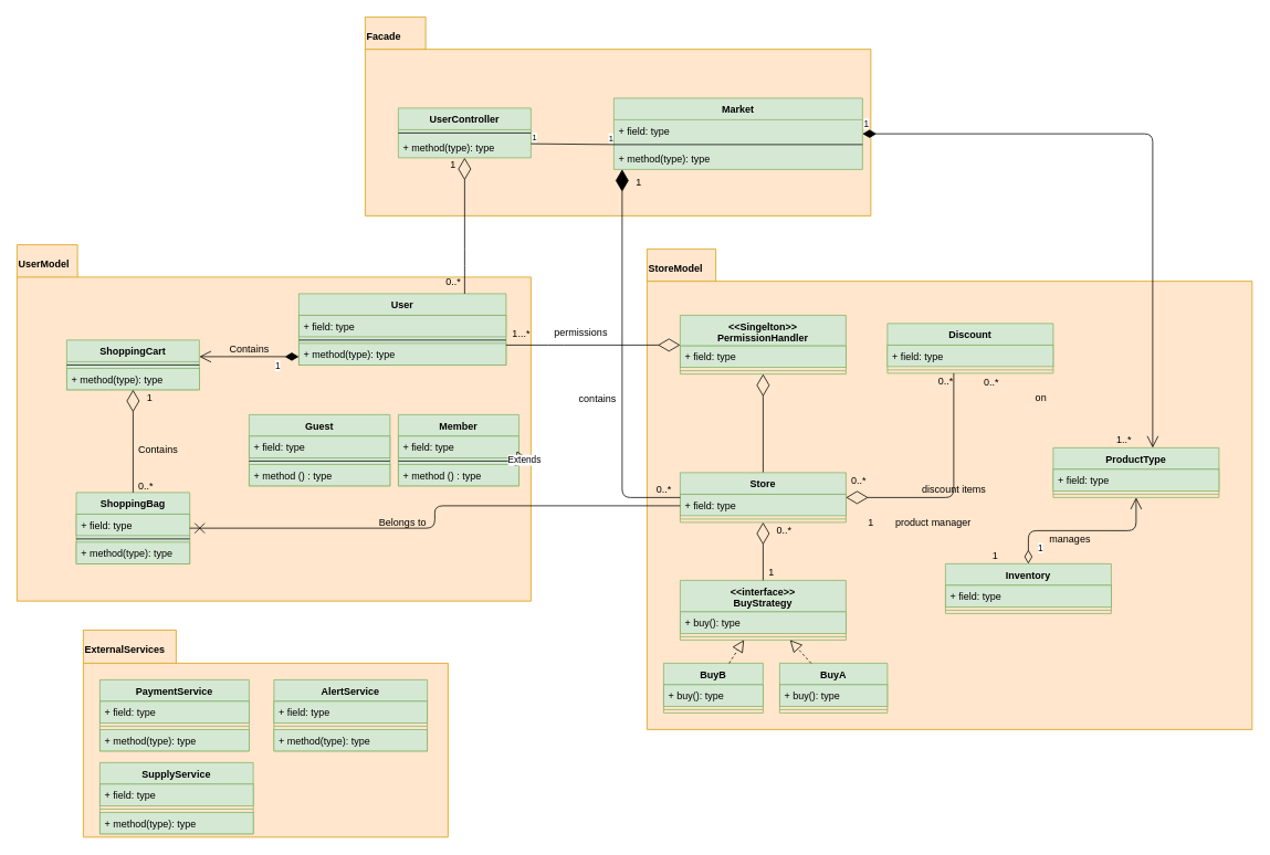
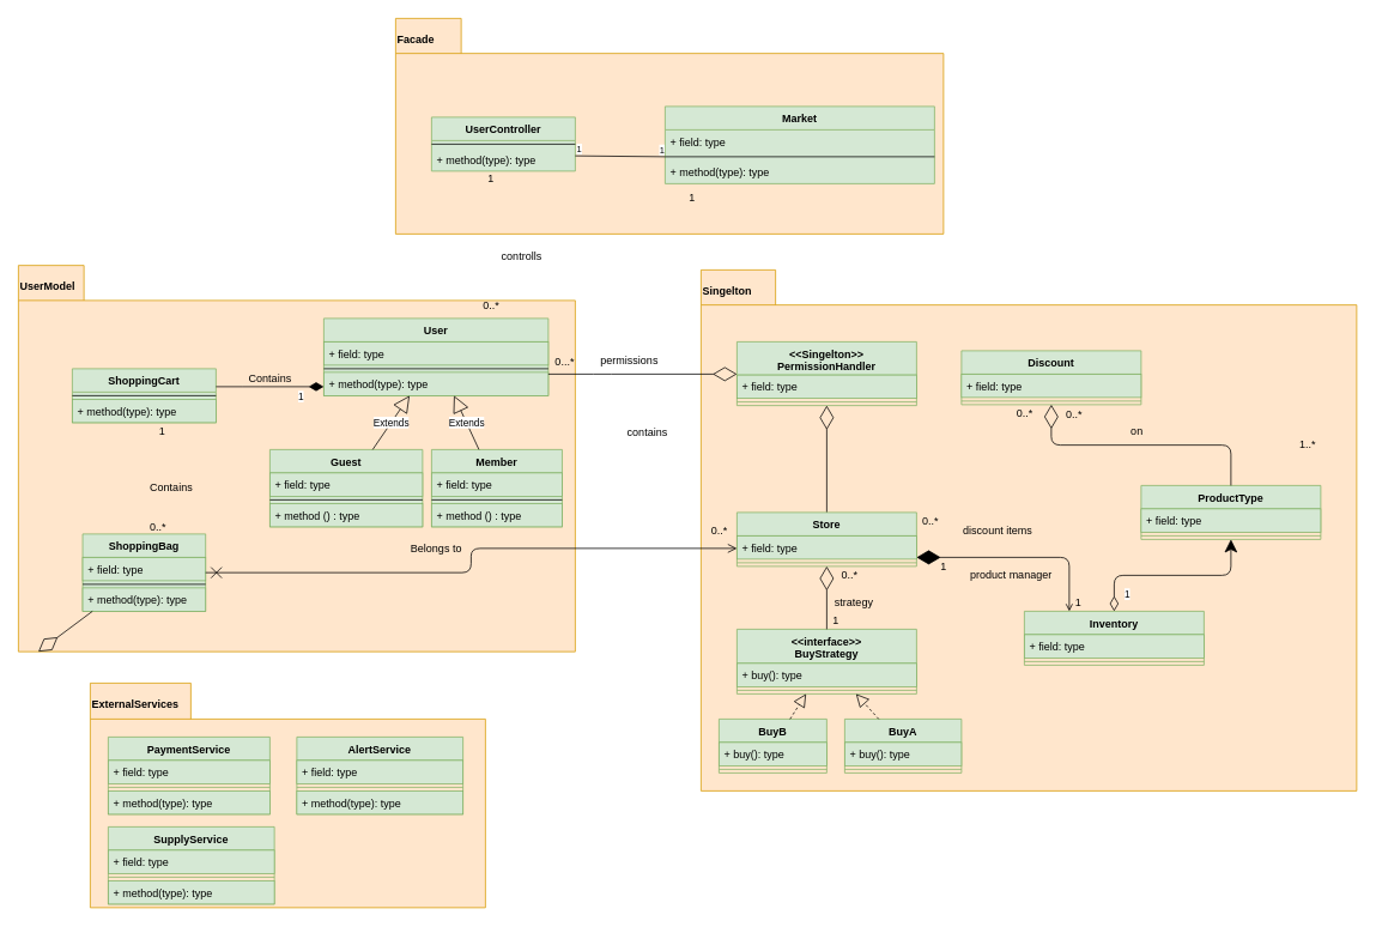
- <mxCell id="101" value="1" style="endArrow=open;html=1;endSize=12;startArrow=diamondThin;startSize=14;startFill=1;edgeStyle=orthogonalEdgeStyle;align=left;verticalAlign=bottom;" parent="51" source="7" target="66" edge="1"><mxGeometry x="-1" y="3" relative="1" as="geometry"><mxPoint x="100" y="239" as="sourcePoint" /><mxPoint x="260" y="239" as="targetPoint" /><Array as="points"><mxPoint x="640" /></Array></mxGeometry></mxCell>
- <mxCell id="48" value="" style="endArrow=diamondThin;endFill=0;endSize=24;html=1;edgeStyle=orthogonalEdgeStyle;" parent="15" source="23" target="4" edge="1"><mxGeometry width="160" relative="1" as="geometry"><mxPoint x="470" y="25" as="sourcePoint" /><mxPoint x="630" y="25" as="targetPoint" /><Array as="points"><mxPoint x="540" y="15" /><mxPoint x="540" y="15" /></Array></mxGeometry></mxCell>
+ <mxCell id="104" value="controlls" style="text;html=1;align=center;verticalAlign=middle;resizable=0;points=[];autosize=1;" parent="1" vertex="1"><mxGeometry x="550" y="275" width="60" height="20" as="geometry" /></mxCell>
- <mxCell id="53" value="&lt;span&gt;StoreModel&lt;/span&gt;" style="shape=folder;fontStyle=1;spacingTop=10;tabWidth=83;tabHeight=39;tabPosition=left;html=1;align=left;verticalAlign=top;fillColor=#ffe6cc;strokeColor=#d79b00;" parent="52" vertex="1"><mxGeometry width="730" height="580" as="geometry" /></mxCell>
+ <mxCell id="53" value="&lt;span&gt;Singelton&lt;/span&gt;" style="shape=folder;fontStyle=1;spacingTop=10;tabWidth=83;tabHeight=39;tabPosition=left;html=1;align=left;verticalAlign=top;fillColor=#ffe6cc;strokeColor=#d79b00;" parent="52" vertex="1"><mxGeometry width="730" height="580" as="geometry" /></mxCell>
- <mxCell id="46" value="1...*" style="text;html=1;align=center;verticalAlign=middle;resizable=0;points=[];autosize=1;" parent="17" vertex="1"><mxGeometry x="588" y="98" width="40" height="20" as="geometry" /></mxCell>
+ <mxCell id="46" value="0...*" style="text;html=1;align=center;verticalAlign=middle;resizable=0;points=[];autosize=1;" parent="17" vertex="1"><mxGeometry x="588" y="98" width="40" height="20" as="geometry" /></mxCell>
- <mxCell id="40" value="1" style="endArrow=open;html=1;endSize=12;startArrow=diamondThin;startSize=14;startFill=1;edgeStyle=orthogonalEdgeStyle;align=left;verticalAlign=bottom;" parent="17" source="23" target="37" edge="1"><mxGeometry x="0.333" y="54" relative="1" as="geometry"><mxPoint x="-70" y="147" as="sourcePoint" /><mxPoint x="170" y="147" as="targetPoint" /><Array as="points"><mxPoint x="260" y="135" /><mxPoint x="260" y="135" /></Array><mxPoint x="50" y="-34" as="offset" /></mxGeometry></mxCell>
+ <mxCell id="40" value="1" style="endArrow=none;html=1;endSize=12;startArrow=diamondThin;startSize=14;startFill=1;edgeStyle=orthogonalEdgeStyle;align=left;verticalAlign=bottom;" parent="17" source="23" target="37" edge="1"><mxGeometry x="0.333" y="54" relative="1" as="geometry"><mxPoint x="-70" y="147" as="sourcePoint" /><mxPoint x="170" y="147" as="targetPoint" /><Array as="points"><mxPoint x="260" y="135" /><mxPoint x="260" y="135" /></Array><mxPoint x="50" y="-34" as="offset" /></mxGeometry></mxCell>
- <mxCell id="100" value="" style="endArrow=diamondThin;endFill=1;endSize=24;html=1;edgeStyle=orthogonalEdgeStyle;" parent="51" source="69" target="7" edge="1"><mxGeometry width="160" relative="1" as="geometry"><mxPoint x="90" y="239" as="sourcePoint" /><mxPoint x="250" y="239" as="targetPoint" /><Array as="points"><mxPoint y="439" /></Array></mxGeometry></mxCell>
+ <mxCell id="36" value="Extends" style="endArrow=block;endSize=16;endFill=0;html=1;" parent="17" source="32" target="23" edge="1"><mxGeometry width="160" relative="1" as="geometry"><mxPoint x="219.2" y="225" as="sourcePoint" /><mxPoint x="180.8" y="161" as="targetPoint" /></mxGeometry></mxCell>
- <mxCell id="96" value="on" style="text;html=1;align=center;verticalAlign=middle;resizable=0;points=[];autosize=1;" parent="52" vertex="1"><mxGeometry x="460" y="170" width="30" height="20" as="geometry" /></mxCell>
+ <mxCell id="96" value="on" style="text;html=1;align=center;verticalAlign=middle;resizable=0;points=[];autosize=1;" parent="52" vertex="1"><mxGeometry x="470" y="170" width="30" height="20" as="geometry" /></mxCell>
+ <mxCell id="95" value="" style="endArrow=diamondThin;endFill=0;endSize=24;html=1;edgeStyle=orthogonalEdgeStyle;" parent="52" source="66" target="63" edge="1"><mxGeometry width="160" relative="1" as="geometry"><mxPoint x="380" y="240" as="sourcePoint" /><mxPoint x="250" y="310" as="targetPoint" /><Array as="points" /></mxGeometry></mxCell>
- <mxCell id="97" value="1..*" style="text;html=1;align=center;verticalAlign=middle;resizable=0;points=[];autosize=1;" parent="52" vertex="1"><mxGeometry x="560" y="220" width="30" height="20" as="geometry" /></mxCell>
+ <mxCell id="97" value="1..*" style="text;html=1;align=center;verticalAlign=middle;resizable=0;points=[];autosize=1;" parent="52" vertex="1"><mxGeometry x="660" y="185" width="30" height="20" as="geometry" /></mxCell>
- <mxCell id="45" value="" style="endArrow=diamondThin;endFill=0;endSize=24;html=1;" parent="17" source="41" target="37" edge="1"><mxGeometry width="160" relative="1" as="geometry"><mxPoint x="159.999" y="301" as="sourcePoint" /><mxPoint x="250" y="176" as="targetPoint" /></mxGeometry></mxCell>
+ <mxCell id="45" value="" style="endArrow=diamondThin;endFill=0;endSize=24;html=1;" parent="17" source="41" target="18" edge="1"><mxGeometry width="160" relative="1" as="geometry"><mxPoint x="159.999" y="301" as="sourcePoint" /><mxPoint x="250" y="176" as="targetPoint" /></mxGeometry></mxCell>
- <mxCell id="31" value="Extends" style="endArrow=block;endSize=16;endFill=0;html=1;" parent="17" source="27" target="18" edge="1"><mxGeometry width="160" relative="1" as="geometry"><mxPoint x="450" y="195" as="sourcePoint" /><mxPoint x="610" y="195" as="targetPoint" /></mxGeometry></mxCell>
+ <mxCell id="31" value="Extends" style="endArrow=block;endSize=16;endFill=0;html=1;" parent="17" source="27" target="23" edge="1"><mxGeometry width="160" relative="1" as="geometry"><mxPoint x="450" y="195" as="sourcePoint" /><mxPoint x="610" y="195" as="targetPoint" /></mxGeometry></mxCell>
- <mxCell id="91" value="" style="endArrow=diamondThin;endFill=0;endSize=24;html=1;edgeStyle=orthogonalEdgeStyle;" parent="52" source="63" target="69" edge="1"><mxGeometry width="160" relative="1" as="geometry"><mxPoint x="250" y="270" as="sourcePoint" /><mxPoint x="410" y="270" as="targetPoint" /><Array as="points"><mxPoint x="370" y="300" /></Array></mxGeometry></mxCell>
- <mxCell id="92" value="discount items" style="text;html=1;align=center;verticalAlign=middle;resizable=0;points=[];autosize=1;" parent="52" vertex="1"><mxGeometry x="325" y="280" width="90" height="20" as="geometry" /></mxCell>
+ <mxCell id="92" value="discount items" style="text;html=1;align=center;verticalAlign=middle;resizable=0;points=[];autosize=1;" parent="52" vertex="1"><mxGeometry x="285" y="280" width="90" height="20" as="geometry" /></mxCell>
- <mxCell id="62" value="1" style="endArrow=open;html=1;endSize=12;startArrow=diamondThin;startSize=14;startFill=0;edgeStyle=orthogonalEdgeStyle;align=left;verticalAlign=bottom;" parent="52" source="58" target="66" edge="1"><mxGeometry x="-0.524" y="-30" relative="1" as="geometry"><mxPoint x="300" y="270" as="sourcePoint" /><mxPoint x="460" y="270" as="targetPoint" /><mxPoint as="offset" /></mxGeometry></mxCell>
+ <mxCell id="62" value="1" style="endArrow=classic;html=1;endSize=12;startArrow=diamondThin;startSize=14;startFill=0;edgeStyle=orthogonalEdgeStyle;align=left;verticalAlign=bottom;" parent="52" source="58" target="66" edge="1"><mxGeometry x="-0.524" y="-30" relative="1" as="geometry"><mxPoint x="300" y="270" as="sourcePoint" /><mxPoint x="460" y="270" as="targetPoint" /><mxPoint as="offset" /></mxGeometry></mxCell>
- <mxCell id="102" value="" style="endArrow=none;startArrow=cross;endFill=0;startFill=0;endSize=8;startSize=10;html=1;edgeStyle=orthogonalEdgeStyle;" parent="1" source="41" target="69" edge="1"><mxGeometry width="160" relative="1" as="geometry"><mxPoint x="580" y="570" as="sourcePoint" /><mxPoint x="740" y="570" as="targetPoint" /><Array as="points"><mxPoint x="524" y="637" /><mxPoint x="524" y="610" /></Array></mxGeometry></mxCell>
+ <mxCell id="102" value="" style="endArrow=open;startArrow=cross;endFill=0;startFill=0;endSize=8;startSize=10;html=1;edgeStyle=orthogonalEdgeStyle;" parent="1" source="41" target="69" edge="1"><mxGeometry width="160" relative="1" as="geometry"><mxPoint x="580" y="570" as="sourcePoint" /><mxPoint x="740" y="570" as="targetPoint" /><Array as="points"><mxPoint x="524" y="637" /><mxPoint x="524" y="610" /></Array></mxGeometry></mxCell>
+ <mxCell id="61" value="" style="endArrow=diamondThin;endFill=1;endSize=24;html=1;edgeStyle=orthogonalEdgeStyle;startArrow=open;startFill=0;" parent="52" source="58" target="69" edge="1"><mxGeometry width="160" relative="1" as="geometry"><mxPoint x="300" y="270" as="sourcePoint" /><mxPoint x="460" y="270" as="targetPoint" /><Array as="points"><mxPoint x="410" y="320" /></Array></mxGeometry></mxCell>
- <mxCell id="47" value="Belongs to" style="text;html=1;align=center;verticalAlign=middle;resizable=0;points=[];autosize=1;" parent="17" vertex="1"><mxGeometry x="430" y="325" width="70" height="20" as="geometry" /></mxCell>
+ <mxCell id="47" value="Belongs to" style="text;html=1;align=center;verticalAlign=middle;resizable=0;points=[];autosize=1;" parent="17" vertex="1"><mxGeometry x="430" y="305" width="70" height="20" as="geometry" /></mxCell>
- <mxCell id="89" value="product manager" style="text;html=1;align=center;verticalAlign=middle;resizable=0;points=[];autosize=1;" parent="52" vertex="1"><mxGeometry x="290" y="320" width="110" height="20" as="geometry" /></mxCell>
+ <mxCell id="89" value="product manager" style="text;html=1;align=center;verticalAlign=middle;resizable=0;points=[];autosize=1;" parent="52" vertex="1"><mxGeometry x="290" y="330" width="110" height="20" as="geometry" /></mxCell>
- <mxCell id="90" value="manages" style="text;html=1;align=center;verticalAlign=middle;resizable=0;points=[];autosize=1;" parent="52" vertex="1"><mxGeometry x="480" y="340" width="60" height="20" as="geometry" /></mxCell>
+ <mxCell id="83" value="strategy" style="text;html=1;align=center;verticalAlign=middle;resizable=0;points=[];autosize=1;" parent="52" vertex="1"><mxGeometry x="140" y="360" width="60" height="20" as="geometry" /></mxCell>
